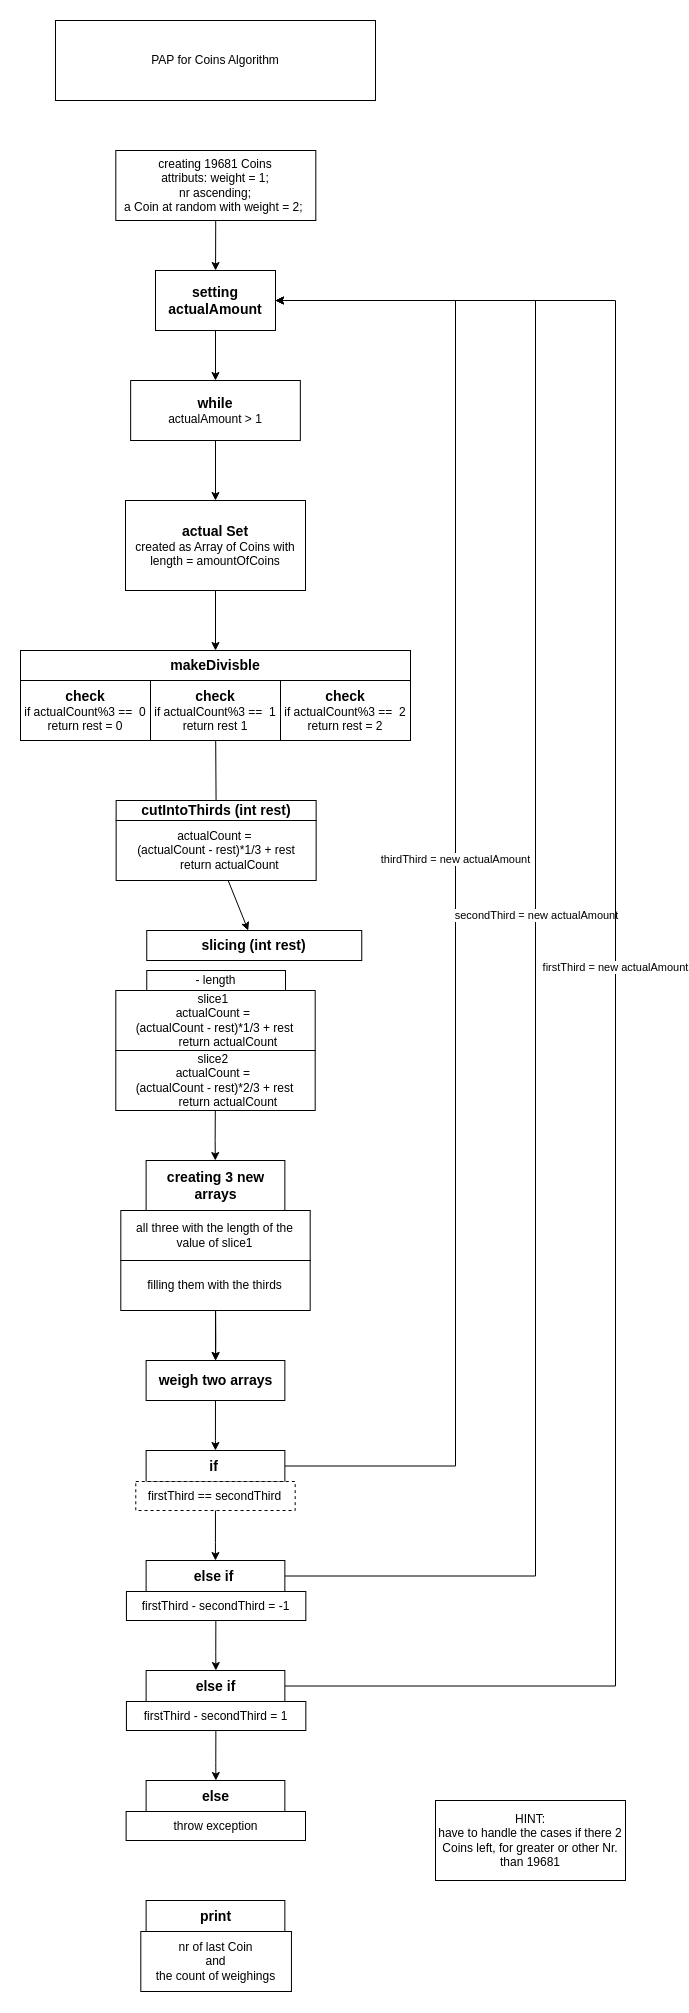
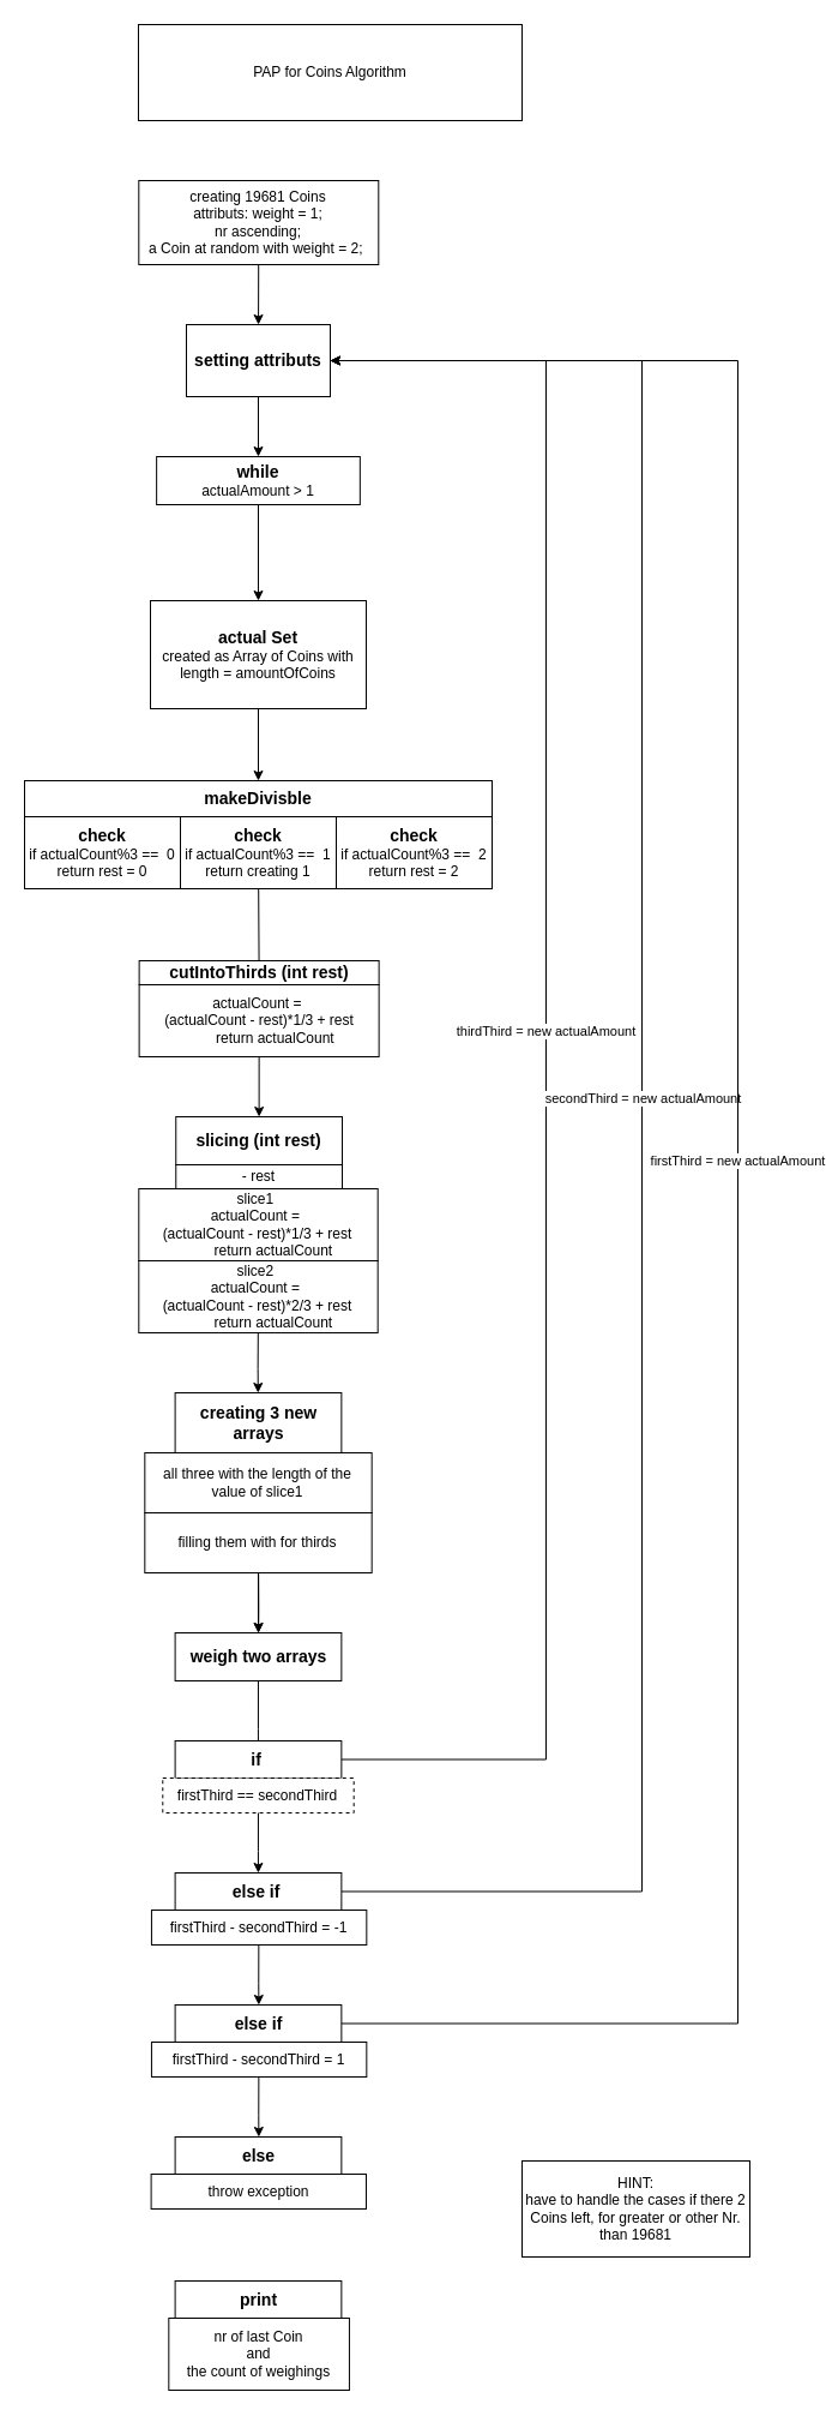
- <mxCell id="4" value="PAP for Coins Algorithm" style="rounded=0;whiteSpace=wrap;html=1;" vertex="1" parent="1"><mxGeometry x="54.98" y="20" width="320" height="80" as="geometry" /></mxCell>
+ <mxCell id="4" value="PAP for Coins Algorithm" style="rounded=0;whiteSpace=wrap;html=1;" vertex="1" parent="1"><mxGeometry x="114.98" y="20" width="320" height="80" as="geometry" /></mxCell>
- <mxCell id="17" value="&lt;b&gt;&lt;font style=&quot;font-size: 14px;&quot;&gt;setting actualAmount&lt;/font&gt;&lt;/b&gt;" style="rounded=0;whiteSpace=wrap;html=1;" vertex="1" parent="1"><mxGeometry x="154.99" y="270" width="120" height="60" as="geometry" /></mxCell>
+ <mxCell id="17" value="&lt;b&gt;&lt;font style=&quot;font-size: 14px;&quot;&gt;setting attributs&lt;/font&gt;&lt;/b&gt;" style="rounded=0;whiteSpace=wrap;html=1;" vertex="1" parent="1"><mxGeometry x="154.99" y="270" width="120" height="60" as="geometry" /></mxCell>
- <mxCell id="48" value="&lt;font style=&quot;&quot;&gt;&lt;span style=&quot;font-weight: bold; font-size: 14px;&quot;&gt;while&lt;/span&gt;&lt;br&gt;&lt;font style=&quot;font-size: 12px;&quot;&gt;actualAmount &amp;gt; 1&lt;/font&gt;&lt;br&gt;&lt;/font&gt;" style="rounded=0;whiteSpace=wrap;html=1;" vertex="1" parent="1"><mxGeometry x="130.14" y="380" width="169.69" height="60" as="geometry" /></mxCell>
+ <mxCell id="48" value="&lt;font style=&quot;&quot;&gt;&lt;span style=&quot;font-weight: bold; font-size: 14px;&quot;&gt;while&lt;/span&gt;&lt;br&gt;&lt;font style=&quot;font-size: 12px;&quot;&gt;actualAmount &amp;gt; 1&lt;/font&gt;&lt;br&gt;&lt;/font&gt;" style="rounded=0;whiteSpace=wrap;html=1;" vertex="1" parent="1"><mxGeometry x="130.14" y="380" width="169.69" height="40" as="geometry" /></mxCell>
- <mxCell id="6" value="&lt;font style=&quot;font-size: 14px;&quot;&gt;&lt;b&gt;check &lt;/b&gt;&lt;/font&gt;&lt;br&gt;if actualCount%3 ==&amp;nbsp; 1&lt;br&gt;return rest 1" style="rounded=0;whiteSpace=wrap;html=1;" vertex="1" parent="1"><mxGeometry x="150" y="680" width="130" height="60" as="geometry" /></mxCell>
+ <mxCell id="6" value="&lt;font style=&quot;font-size: 14px;&quot;&gt;&lt;b&gt;check &lt;/b&gt;&lt;/font&gt;&lt;br&gt;if actualCount%3 ==&amp;nbsp; 1&lt;br&gt;return creating 1" style="rounded=0;whiteSpace=wrap;html=1;" vertex="1" parent="1"><mxGeometry x="150" y="680" width="130" height="60" as="geometry" /></mxCell>
- <mxCell id="13" value="&lt;font style=&quot;font-size: 14px;&quot;&gt;&lt;b&gt;slicing (int rest)&lt;/b&gt;&lt;/font&gt;" style="rounded=0;whiteSpace=wrap;html=1;" vertex="1" parent="1"><mxGeometry x="146.25" y="930" width="215" height="30" as="geometry" /></mxCell>
+ <mxCell id="13" value="&lt;font style=&quot;font-size: 14px;&quot;&gt;&lt;b&gt;slicing (int rest)&lt;/b&gt;&lt;/font&gt;" style="rounded=0;whiteSpace=wrap;html=1;" vertex="1" parent="1"><mxGeometry x="146.25" y="930" width="138.75" height="40" as="geometry" /></mxCell>
- <mxCell id="15" value="- length" style="rounded=0;whiteSpace=wrap;html=1;" vertex="1" parent="1"><mxGeometry x="146.26" y="970" width="138.74" height="20" as="geometry" /></mxCell>
+ <mxCell id="15" value="- rest" style="rounded=0;whiteSpace=wrap;html=1;" vertex="1" parent="1"><mxGeometry x="146.26" y="970" width="138.74" height="20" as="geometry" /></mxCell>
- <mxCell id="26" value="filling them with the thirds" style="rounded=0;whiteSpace=wrap;html=1;" vertex="1" parent="1"><mxGeometry x="120.31" y="1260" width="189.36" height="50" as="geometry" /></mxCell>
+ <mxCell id="26" value="filling them with for thirds" style="rounded=0;whiteSpace=wrap;html=1;" vertex="1" parent="1"><mxGeometry x="120.31" y="1260" width="189.36" height="50" as="geometry" /></mxCell>
- <mxCell id="29" value="" style="endArrow=classic;html=1;rounded=0;" edge="1" parent="1" source="28" target="32"><mxGeometry width="50" height="50" relative="1" as="geometry"><mxPoint x="214.64" y="1410" as="sourcePoint" /><mxPoint x="214.64" y="1460" as="targetPoint" /><Array as="points"><mxPoint x="214.93" y="1440" /></Array></mxGeometry></mxCell>
+ <mxCell id="29" value="" style="endArrow=none;html=1;rounded=0;" edge="1" parent="1" source="28" target="32"><mxGeometry width="50" height="50" relative="1" as="geometry"><mxPoint x="214.64" y="1410" as="sourcePoint" /><mxPoint x="214.64" y="1460" as="targetPoint" /><Array as="points"><mxPoint x="214.93" y="1440" /></Array></mxGeometry></mxCell>
